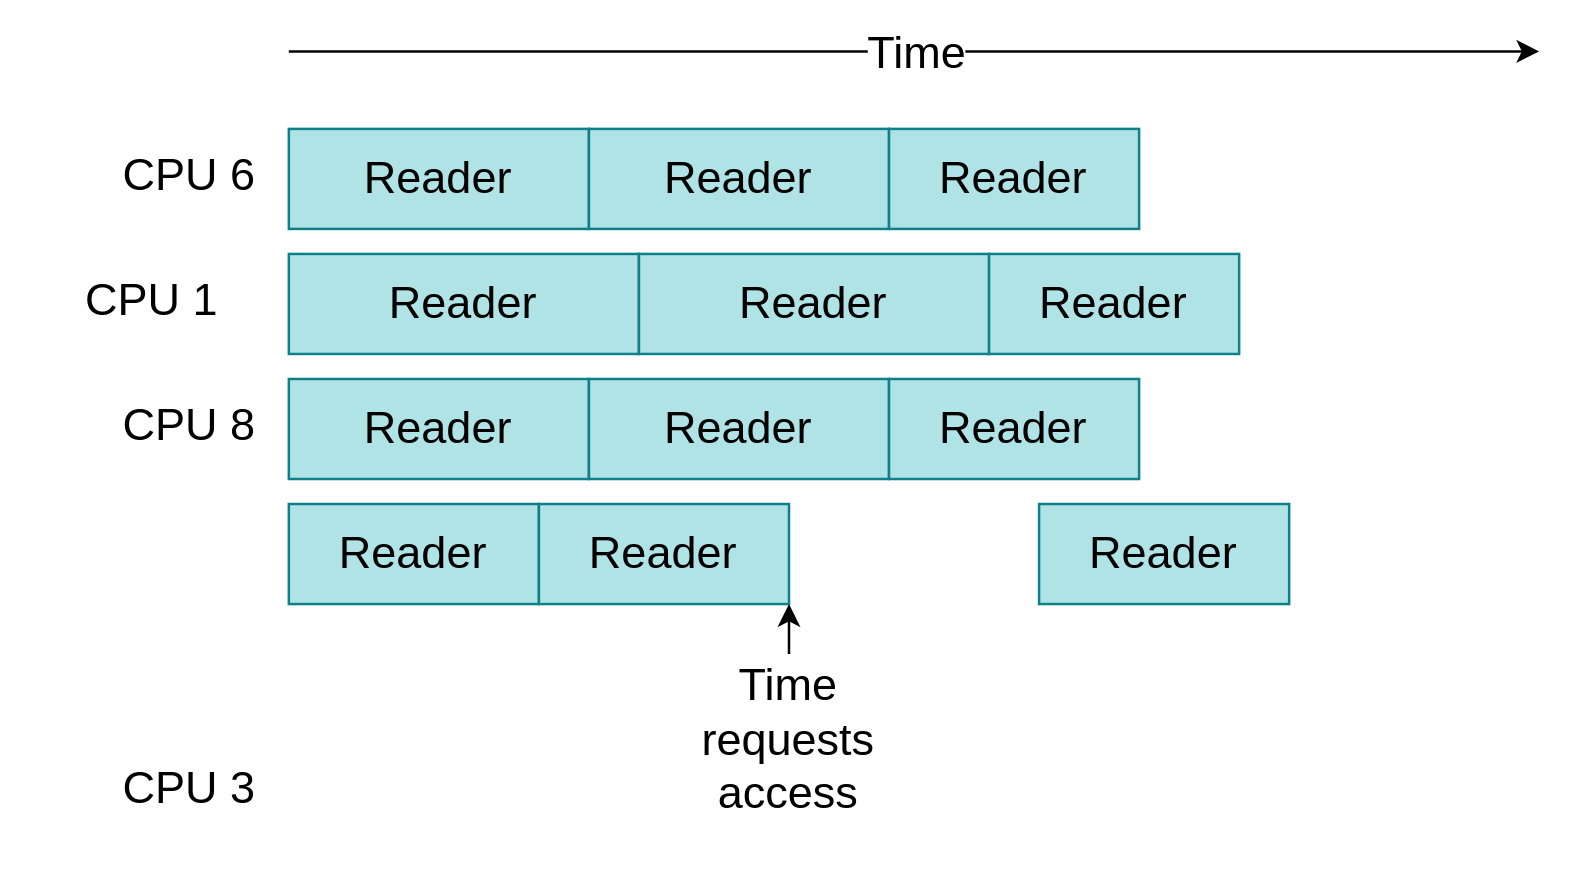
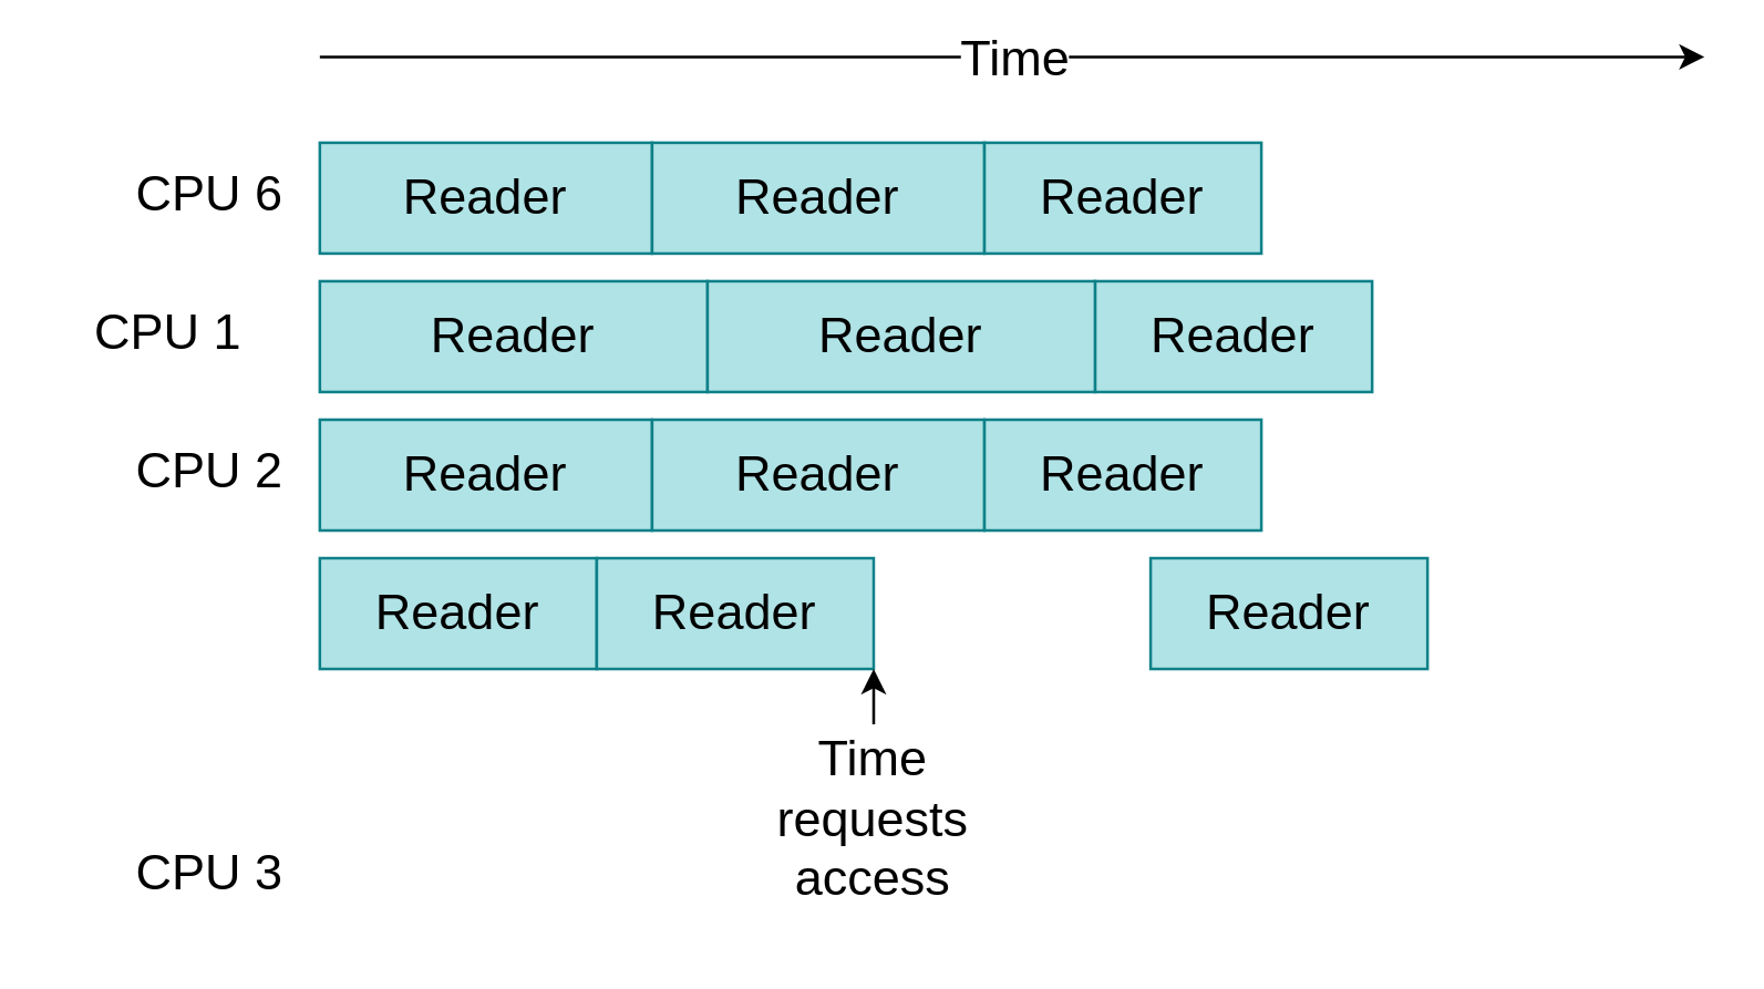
- <mxCell id="6" value="&lt;font style=&quot;font-size: 18px;&quot;&gt;CPU 8&lt;/font&gt;" style="text;html=1;align=center;verticalAlign=middle;resizable=0;points=[];autosize=1;strokeColor=none;fillColor=none;" vertex="1" parent="1"><mxGeometry x="35" y="150" width="80" height="40" as="geometry" /></mxCell>
+ <mxCell id="6" value="&lt;font style=&quot;font-size: 18px;&quot;&gt;CPU 2&lt;/font&gt;" style="text;html=1;align=center;verticalAlign=middle;resizable=0;points=[];autosize=1;strokeColor=none;fillColor=none;" vertex="1" parent="1"><mxGeometry x="35" y="150" width="80" height="40" as="geometry" /></mxCell>
